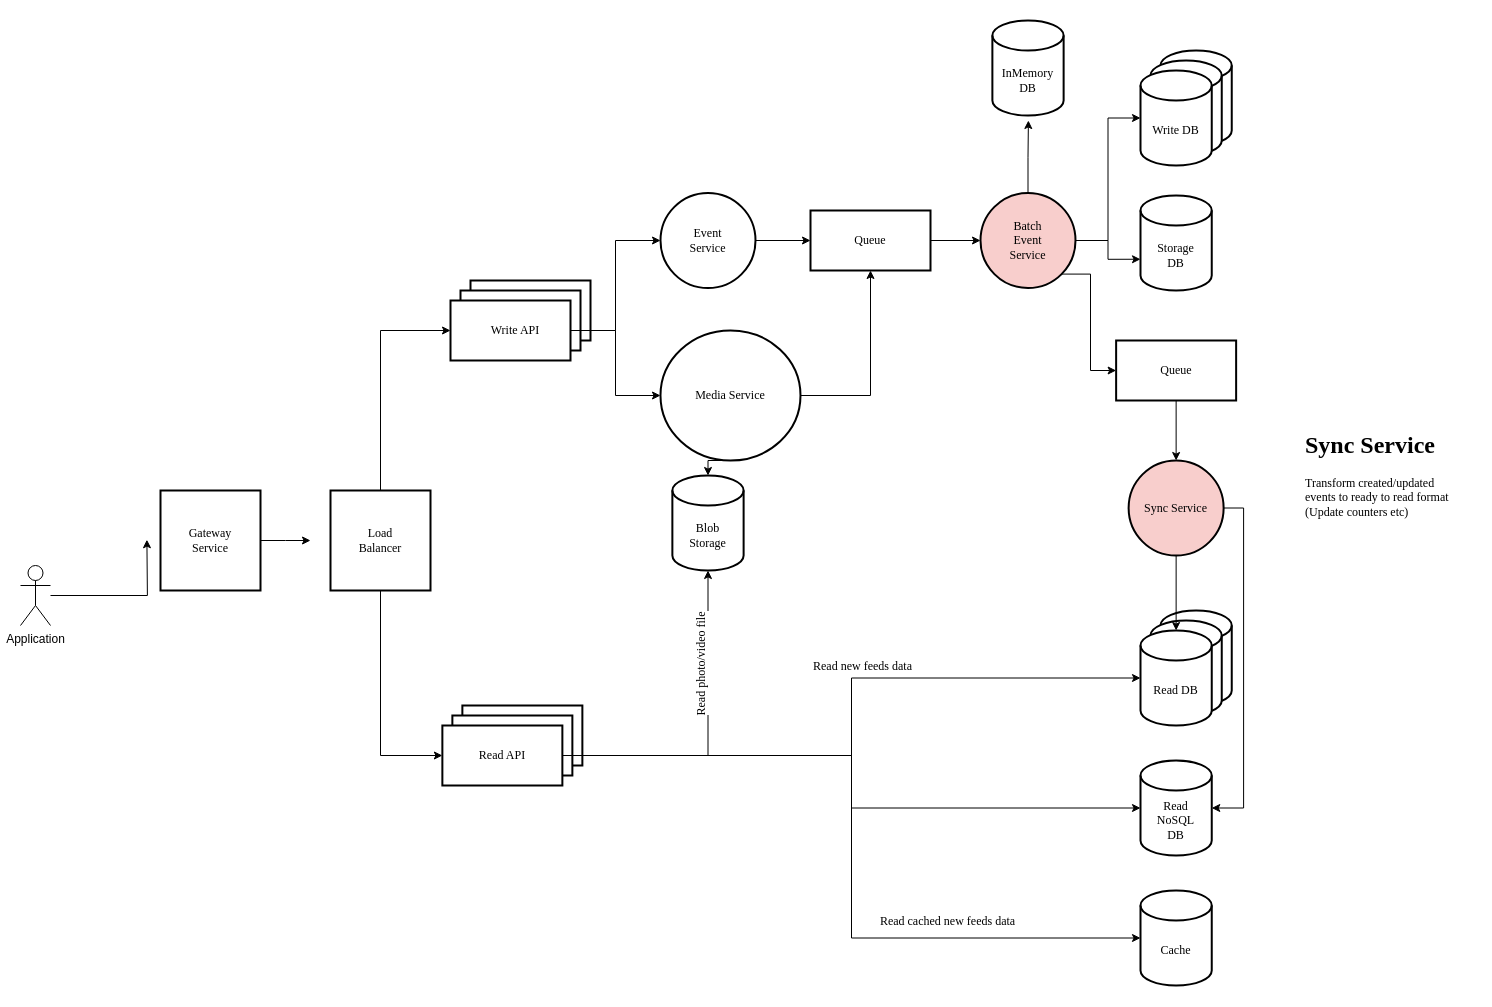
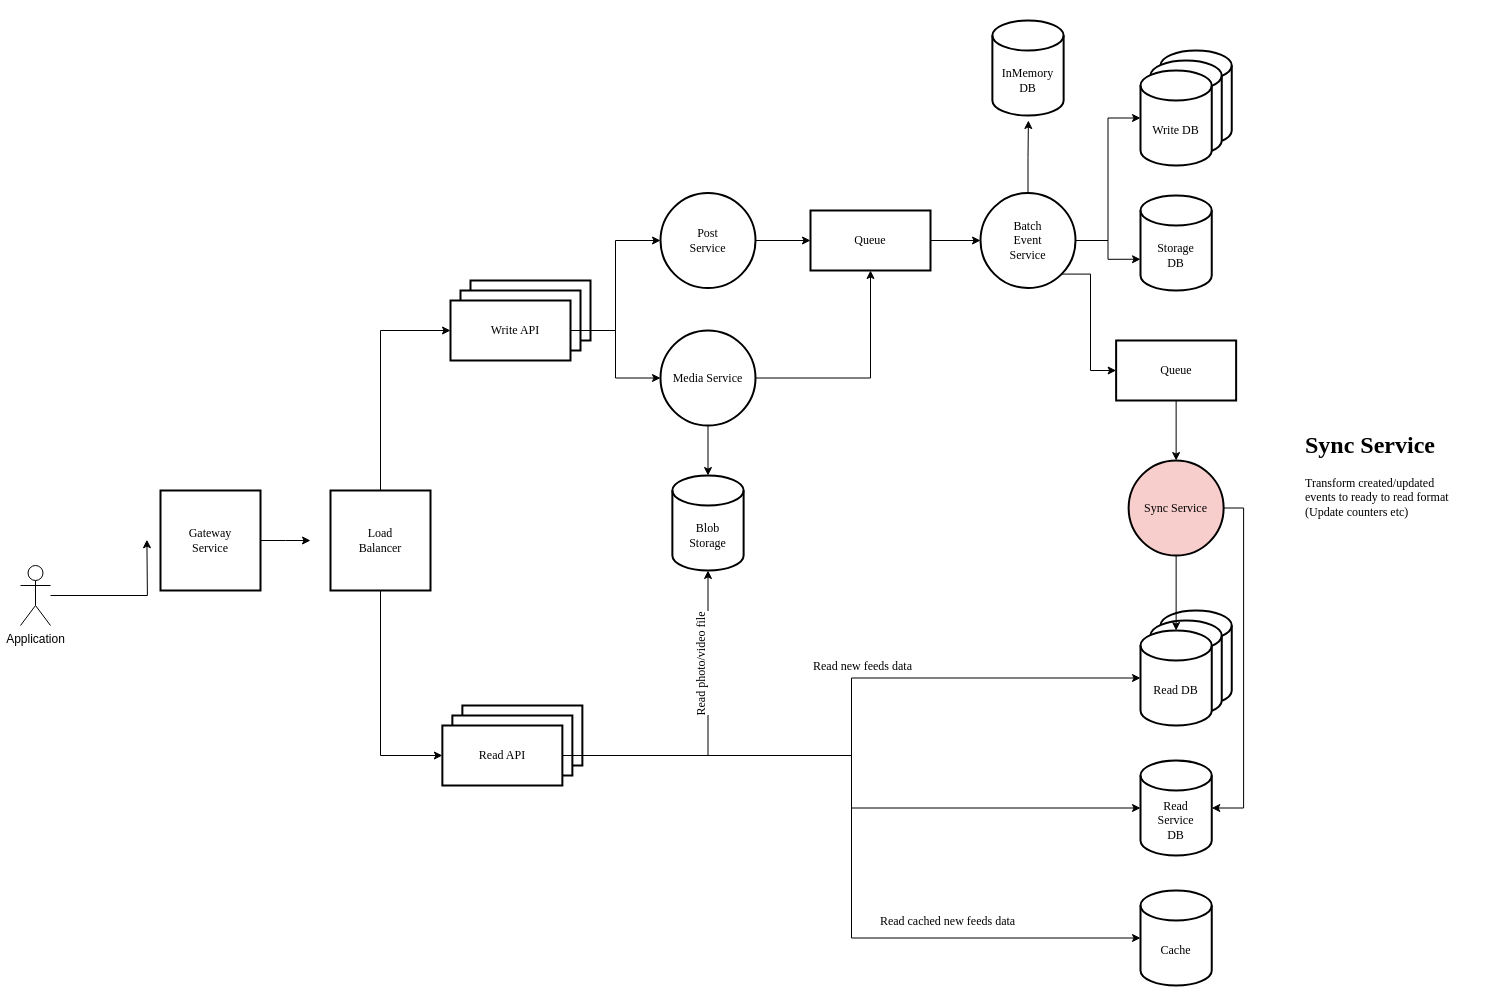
- <mxCell id="45" value="Event &lt;br&gt;Service" style="ellipse;whiteSpace=wrap;html=1;aspect=fixed;strokeWidth=2;fontFamily=Lucida Console;fontSize=12;" vertex="1" parent="1"><mxGeometry x="660" y="192.5" width="95" height="95" as="geometry" /></mxCell>
+ <mxCell id="45" value="Post &lt;br&gt;Service" style="ellipse;whiteSpace=wrap;html=1;aspect=fixed;strokeWidth=2;fontFamily=Lucida Console;fontSize=12;" vertex="1" parent="1"><mxGeometry x="660" y="192.5" width="95" height="95" as="geometry" /></mxCell>
- <mxCell id="43" value="Batch&lt;br&gt;Event&lt;br&gt;Service" style="ellipse;whiteSpace=wrap;html=1;aspect=fixed;strokeWidth=2;fontFamily=Lucida Console;fontSize=12;fillColor=#f8cecc;" parent="1" vertex="1"><mxGeometry x="980" y="192.5" width="95" height="95" as="geometry" /></mxCell>
+ <mxCell id="43" value="Batch&lt;br&gt;Event&lt;br&gt;Service" style="ellipse;whiteSpace=wrap;html=1;aspect=fixed;strokeWidth=2;fontFamily=Lucida Console;fontSize=12;" parent="1" vertex="1"><mxGeometry x="980" y="192.5" width="95" height="95" as="geometry" /></mxCell>
- <mxCell id="48" value="Media Service" style="ellipse;whiteSpace=wrap;html=1;aspect=fixed;strokeWidth=2;fontFamily=Lucida Console;fontSize=12;" vertex="1" parent="1"><mxGeometry x="659.99" y="330" width="140" height="130" as="geometry" /></mxCell>
+ <mxCell id="48" value="Media Service" style="ellipse;whiteSpace=wrap;html=1;aspect=fixed;strokeWidth=2;fontFamily=Lucida Console;fontSize=12;" vertex="1" parent="1"><mxGeometry x="659.99" y="330" width="95" height="95" as="geometry" /></mxCell>
- <mxCell id="53" value="Read&lt;br&gt;NoSQL &lt;br&gt;DB" style="shape=cylinder3;whiteSpace=wrap;html=1;boundedLbl=1;backgroundOutline=1;size=15;strokeWidth=2;fontFamily=Lucida Console;fontSize=12;aspect=fixed;" vertex="1" parent="1"><mxGeometry x="1140" y="760" width="71.25" height="95" as="geometry" /></mxCell>
+ <mxCell id="53" value="Read&lt;br&gt;Service &lt;br&gt;DB" style="shape=cylinder3;whiteSpace=wrap;html=1;boundedLbl=1;backgroundOutline=1;size=15;strokeWidth=2;fontFamily=Lucida Console;fontSize=12;aspect=fixed;" vertex="1" parent="1"><mxGeometry x="1140" y="760" width="71.25" height="95" as="geometry" /></mxCell>
